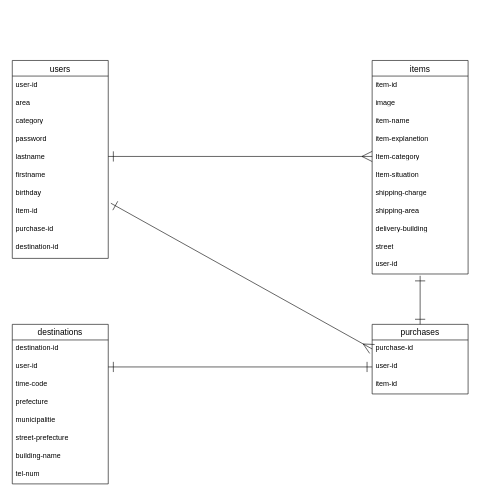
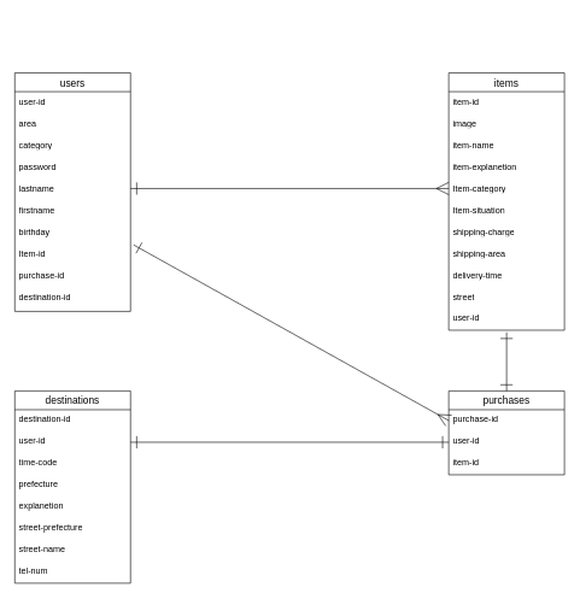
- <mxCell id="23" value="delivery-building" style="text;strokeColor=none;fillColor=none;spacingLeft=4;spacingRight=4;overflow=hidden;rotatable=0;points=[[0,0.5],[1,0.5]];portConstraint=eastwest;fontSize=12;whiteSpace=wrap;html=1;" vertex="1" parent="14"><mxGeometry y="266" width="160" height="30" as="geometry" /></mxCell>
+ <mxCell id="23" value="delivery-time" style="text;strokeColor=none;fillColor=none;spacingLeft=4;spacingRight=4;overflow=hidden;rotatable=0;points=[[0,0.5],[1,0.5]];portConstraint=eastwest;fontSize=12;whiteSpace=wrap;html=1;" vertex="1" parent="14"><mxGeometry y="266" width="160" height="30" as="geometry" /></mxCell>
- <mxCell id="31" value="municipalitie" style="text;strokeColor=none;fillColor=none;spacingLeft=4;spacingRight=4;overflow=hidden;rotatable=0;points=[[0,0.5],[1,0.5]];portConstraint=eastwest;fontSize=12;whiteSpace=wrap;html=1;" vertex="1" parent="26"><mxGeometry y="146" width="160" height="30" as="geometry" /></mxCell>
+ <mxCell id="31" value="explanetion" style="text;strokeColor=none;fillColor=none;spacingLeft=4;spacingRight=4;overflow=hidden;rotatable=0;points=[[0,0.5],[1,0.5]];portConstraint=eastwest;fontSize=12;whiteSpace=wrap;html=1;" vertex="1" parent="26"><mxGeometry y="146" width="160" height="30" as="geometry" /></mxCell>
- <mxCell id="33" value="building-name" style="text;strokeColor=none;fillColor=none;spacingLeft=4;spacingRight=4;overflow=hidden;rotatable=0;points=[[0,0.5],[1,0.5]];portConstraint=eastwest;fontSize=12;whiteSpace=wrap;html=1;" vertex="1" parent="26"><mxGeometry y="206" width="160" height="30" as="geometry" /></mxCell>
+ <mxCell id="33" value="street-name" style="text;strokeColor=none;fillColor=none;spacingLeft=4;spacingRight=4;overflow=hidden;rotatable=0;points=[[0,0.5],[1,0.5]];portConstraint=eastwest;fontSize=12;whiteSpace=wrap;html=1;" vertex="1" parent="26"><mxGeometry y="206" width="160" height="30" as="geometry" /></mxCell>
